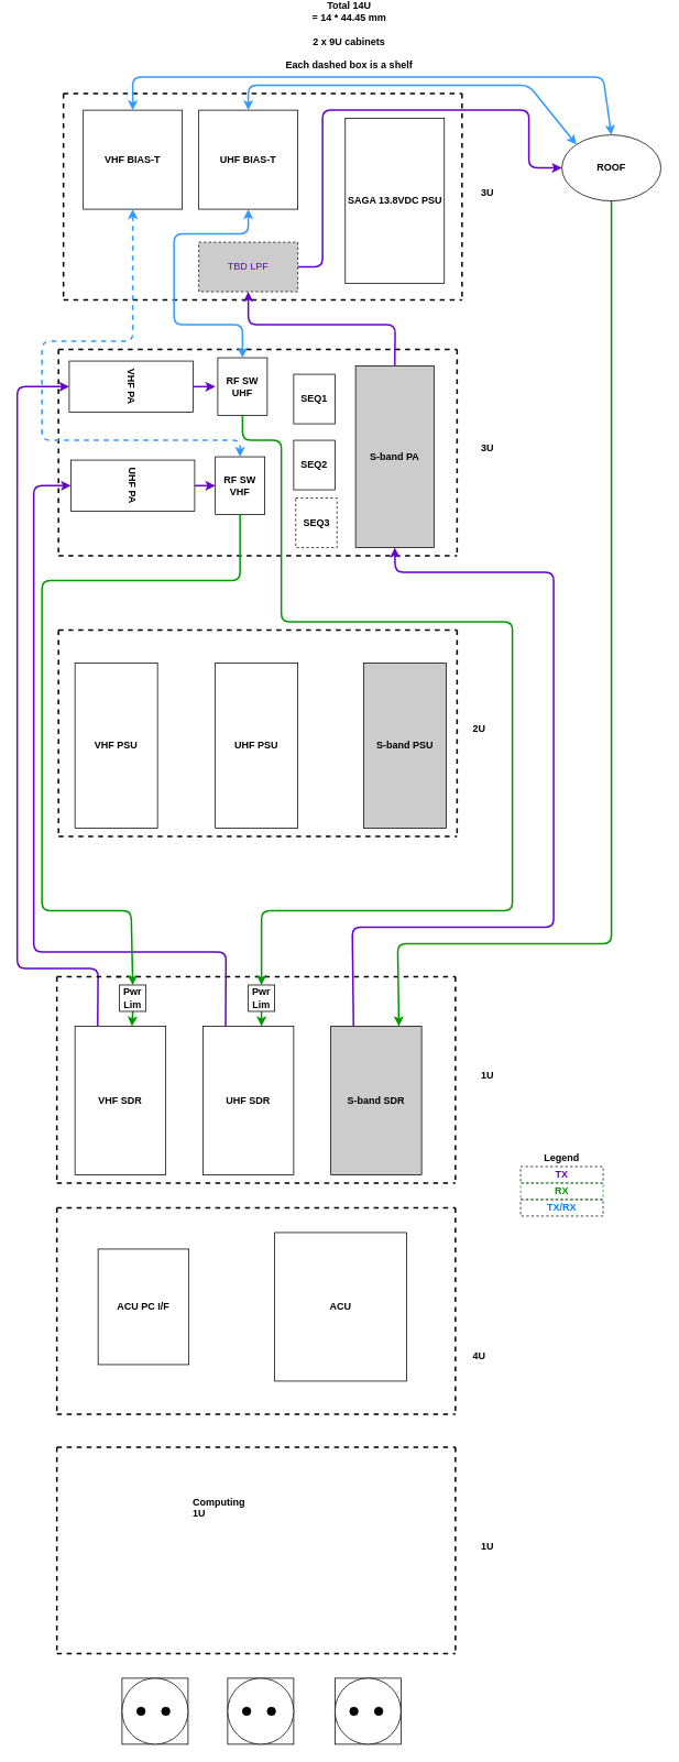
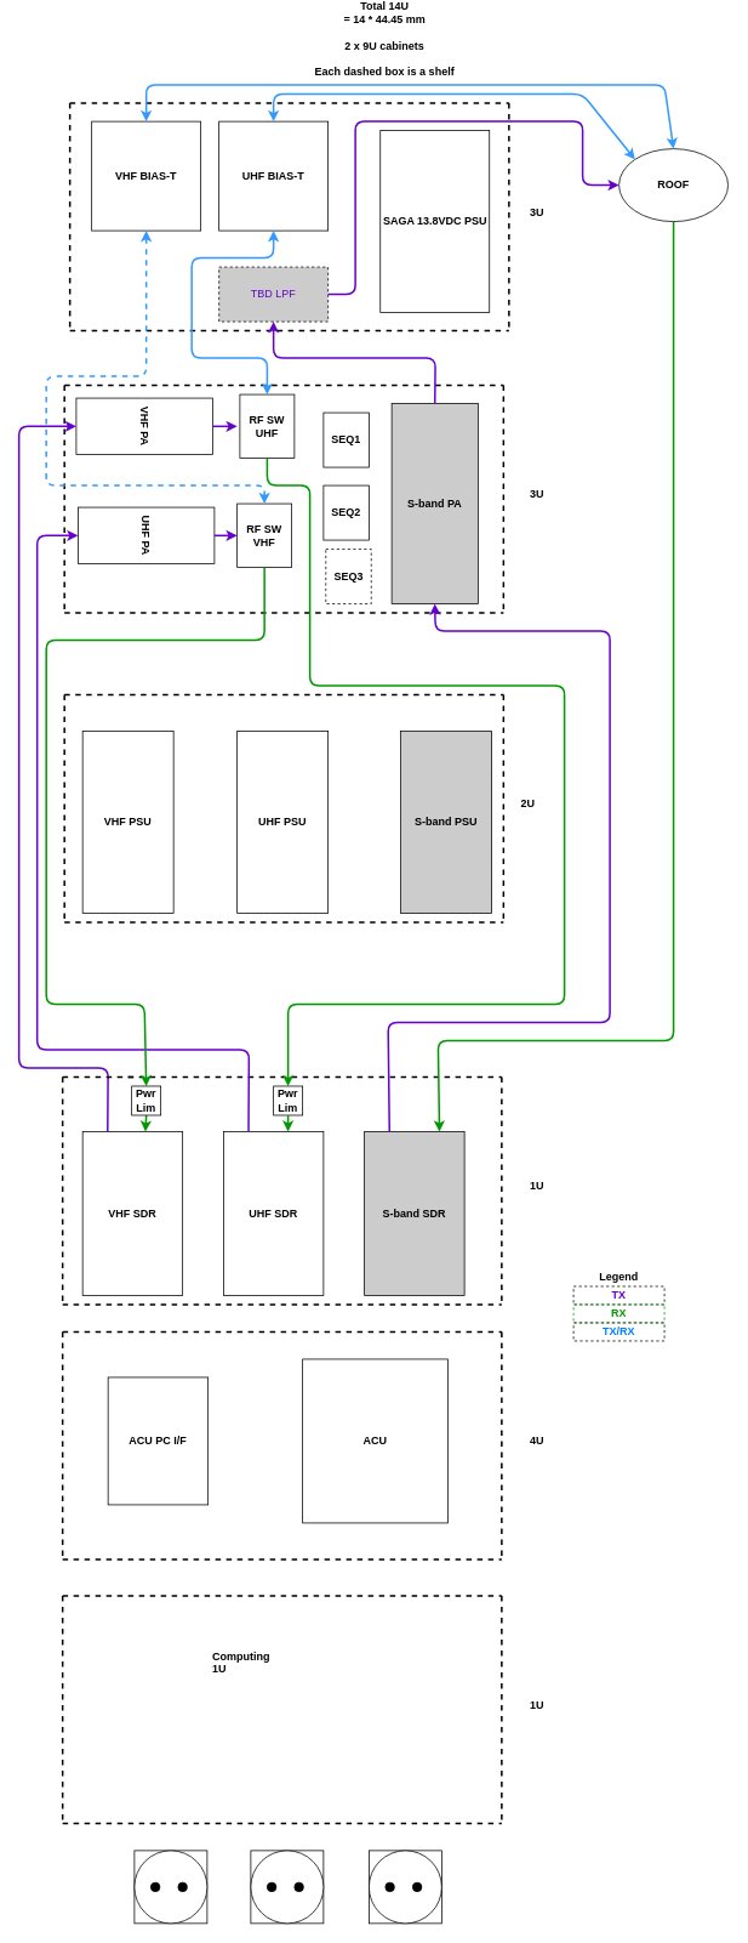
- <mxCell id="48" value="4U" style="text;html=1;strokeColor=none;fillColor=none;align=center;verticalAlign=middle;whiteSpace=wrap;rounded=0;fontStyle=1" parent="1" vertex="1"><mxGeometry x="560" y="1620" width="40" height="20" as="geometry" /></mxCell>
+ <mxCell id="48" value="4U" style="text;html=1;strokeColor=none;fillColor=none;align=center;verticalAlign=middle;whiteSpace=wrap;rounded=0;fontStyle=1" parent="1" vertex="1"><mxGeometry x="570" y="1560" width="40" height="20" as="geometry" /></mxCell>
